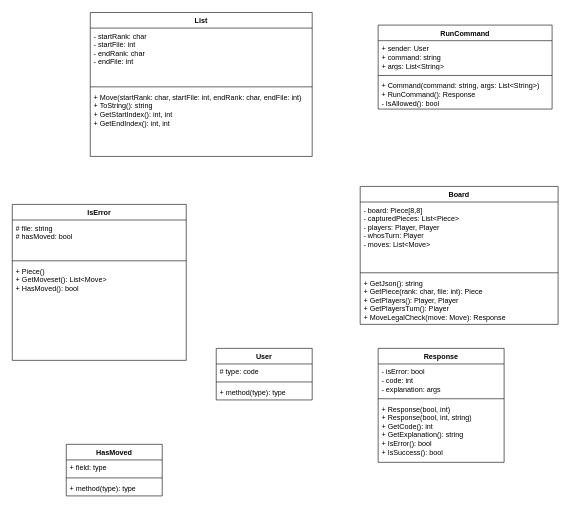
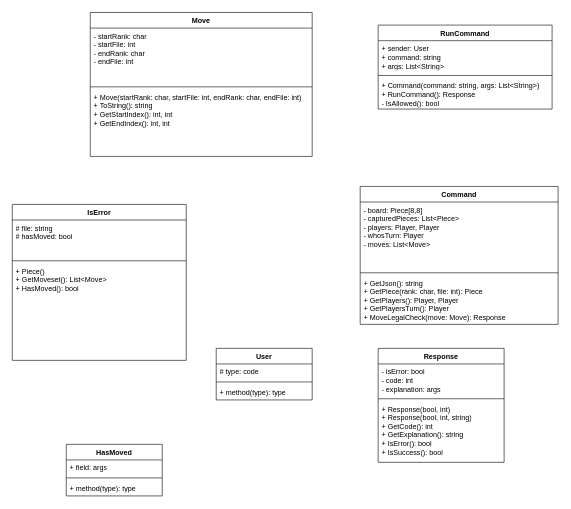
- <mxCell id="10" value="List" style="swimlane;fontStyle=1;align=center;verticalAlign=top;childLayout=stackLayout;horizontal=1;startSize=26;horizontalStack=0;resizeParent=1;resizeParentMax=0;resizeLast=0;collapsible=1;marginBottom=0;whiteSpace=wrap;html=1;" parent="1" vertex="1"><mxGeometry x="150" y="20" width="370" height="240" as="geometry" /></mxCell>
+ <mxCell id="10" value="Move" style="swimlane;fontStyle=1;align=center;verticalAlign=top;childLayout=stackLayout;horizontal=1;startSize=26;horizontalStack=0;resizeParent=1;resizeParentMax=0;resizeLast=0;collapsible=1;marginBottom=0;whiteSpace=wrap;html=1;" parent="1" vertex="1"><mxGeometry x="150" y="20" width="370" height="240" as="geometry" /></mxCell>
- <mxCell id="6" value="Board" style="swimlane;fontStyle=1;align=center;verticalAlign=top;childLayout=stackLayout;horizontal=1;startSize=26;horizontalStack=0;resizeParent=1;resizeParentMax=0;resizeLast=0;collapsible=1;marginBottom=0;whiteSpace=wrap;html=1;" parent="1" vertex="1"><mxGeometry x="600" y="310" width="330" height="230" as="geometry" /></mxCell>
+ <mxCell id="6" value="Command" style="swimlane;fontStyle=1;align=center;verticalAlign=top;childLayout=stackLayout;horizontal=1;startSize=26;horizontalStack=0;resizeParent=1;resizeParentMax=0;resizeLast=0;collapsible=1;marginBottom=0;whiteSpace=wrap;html=1;" parent="1" vertex="1"><mxGeometry x="600" y="310" width="330" height="230" as="geometry" /></mxCell>
- <mxCell id="23" value="+ field: type" style="text;strokeColor=none;fillColor=none;align=left;verticalAlign=top;spacingLeft=4;spacingRight=4;overflow=hidden;rotatable=0;points=[[0,0.5],[1,0.5]];portConstraint=eastwest;whiteSpace=wrap;html=1;" parent="22" vertex="1"><mxGeometry y="26" width="160" height="26" as="geometry" /></mxCell>
+ <mxCell id="23" value="+ field: args" style="text;strokeColor=none;fillColor=none;align=left;verticalAlign=top;spacingLeft=4;spacingRight=4;overflow=hidden;rotatable=0;points=[[0,0.5],[1,0.5]];portConstraint=eastwest;whiteSpace=wrap;html=1;" parent="22" vertex="1"><mxGeometry y="26" width="160" height="26" as="geometry" /></mxCell>
